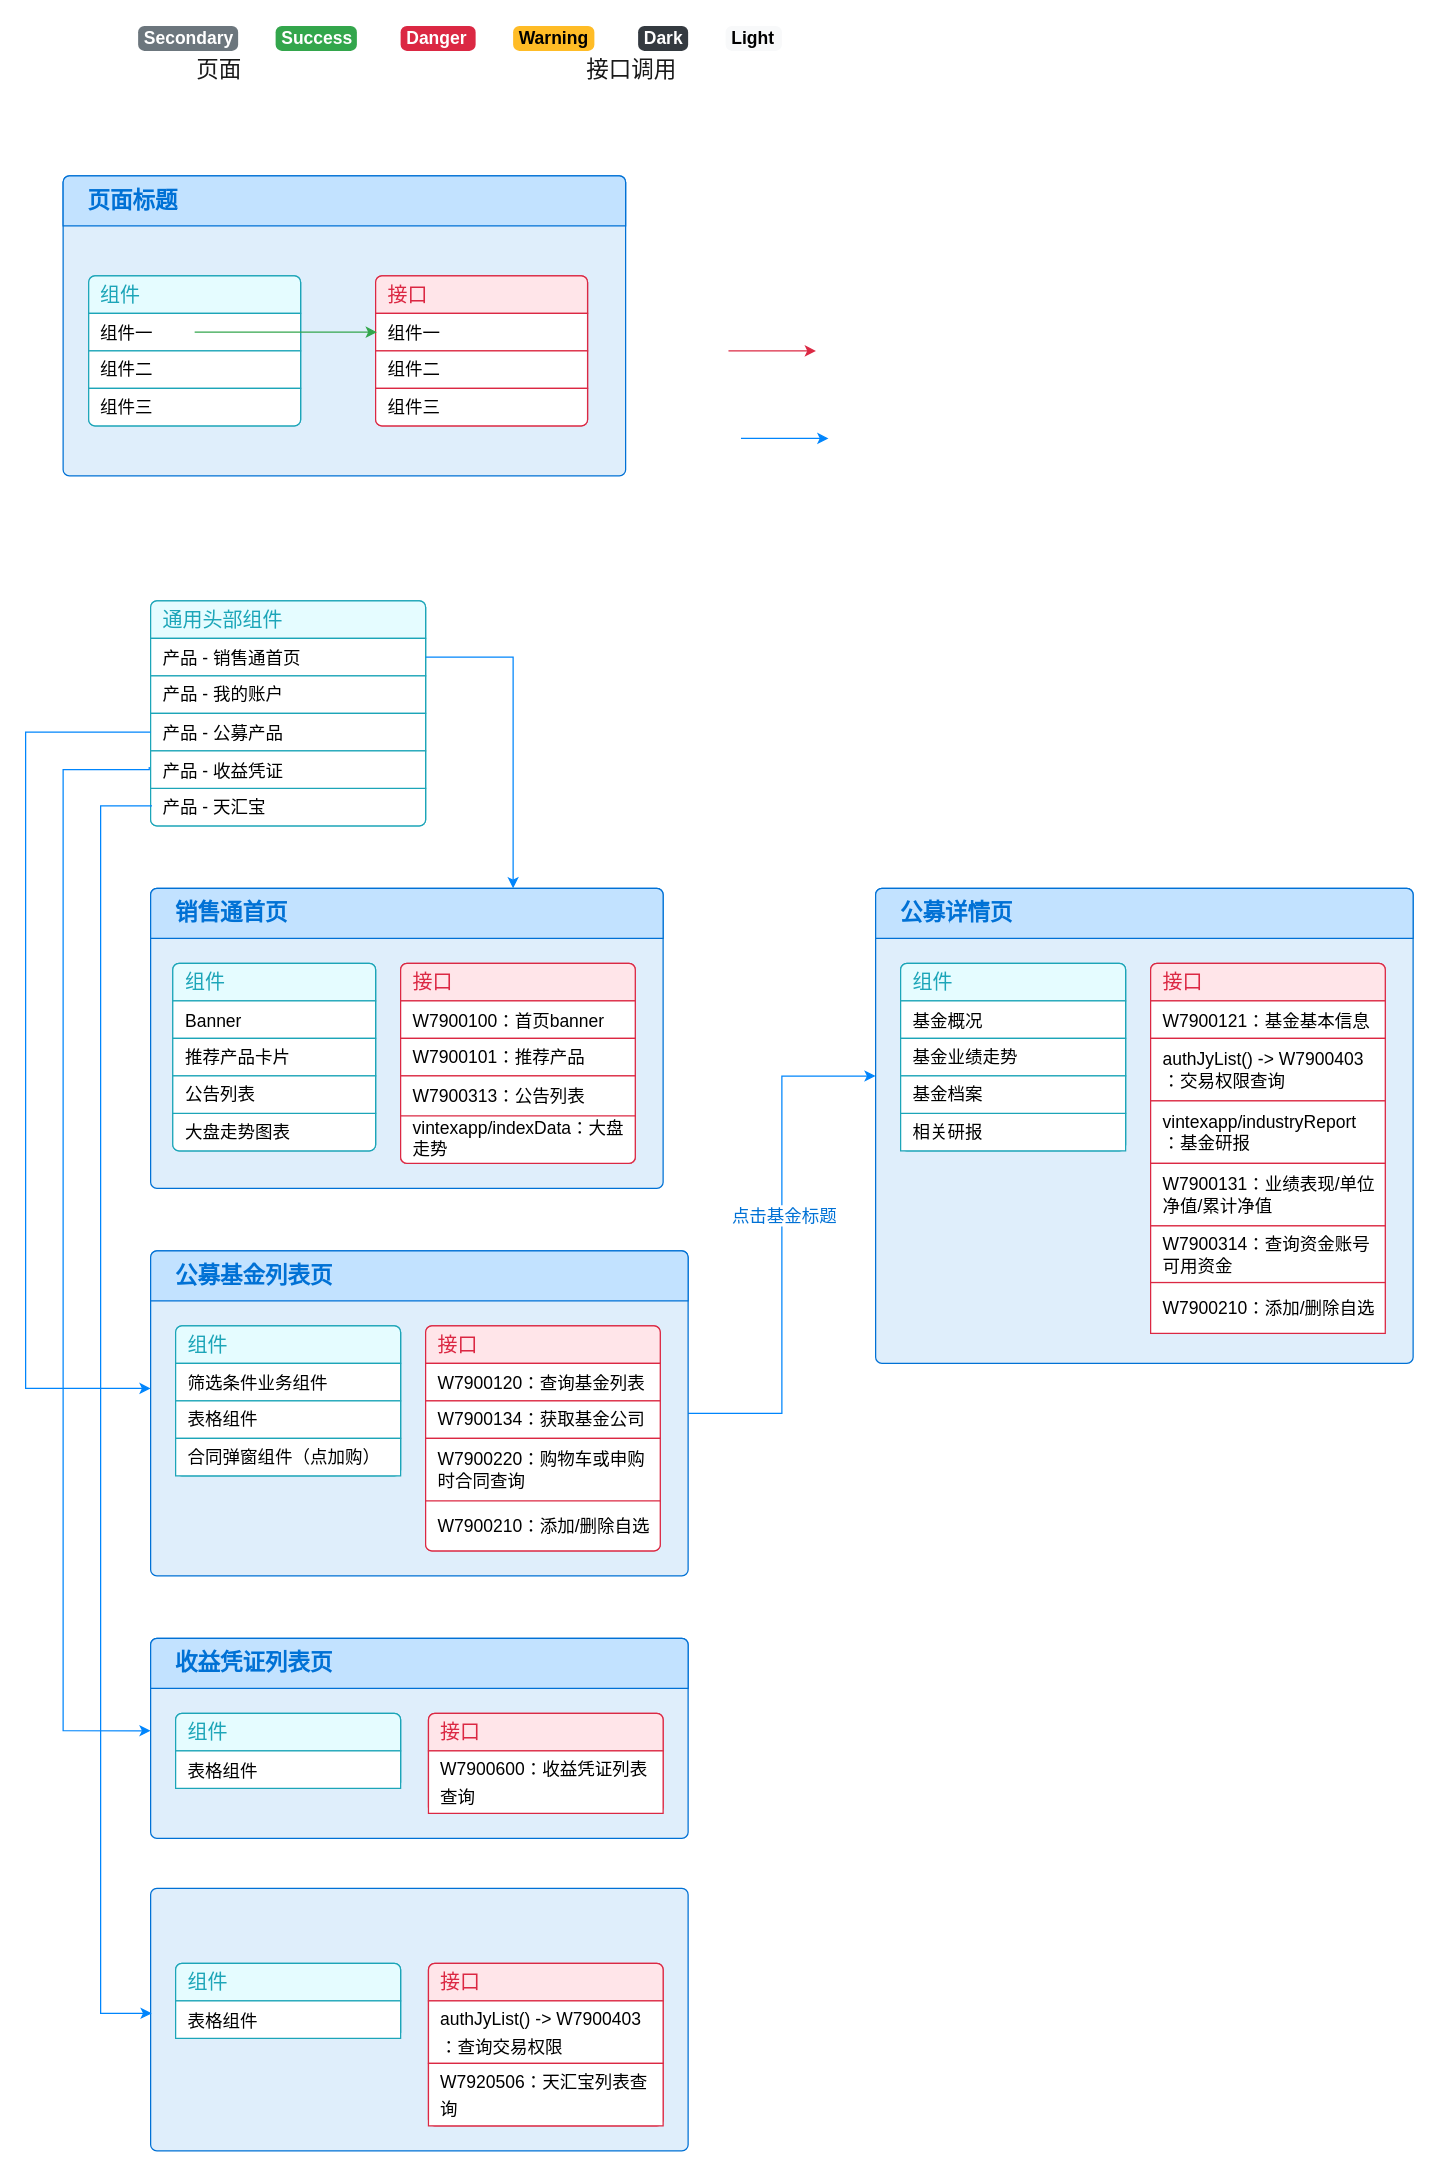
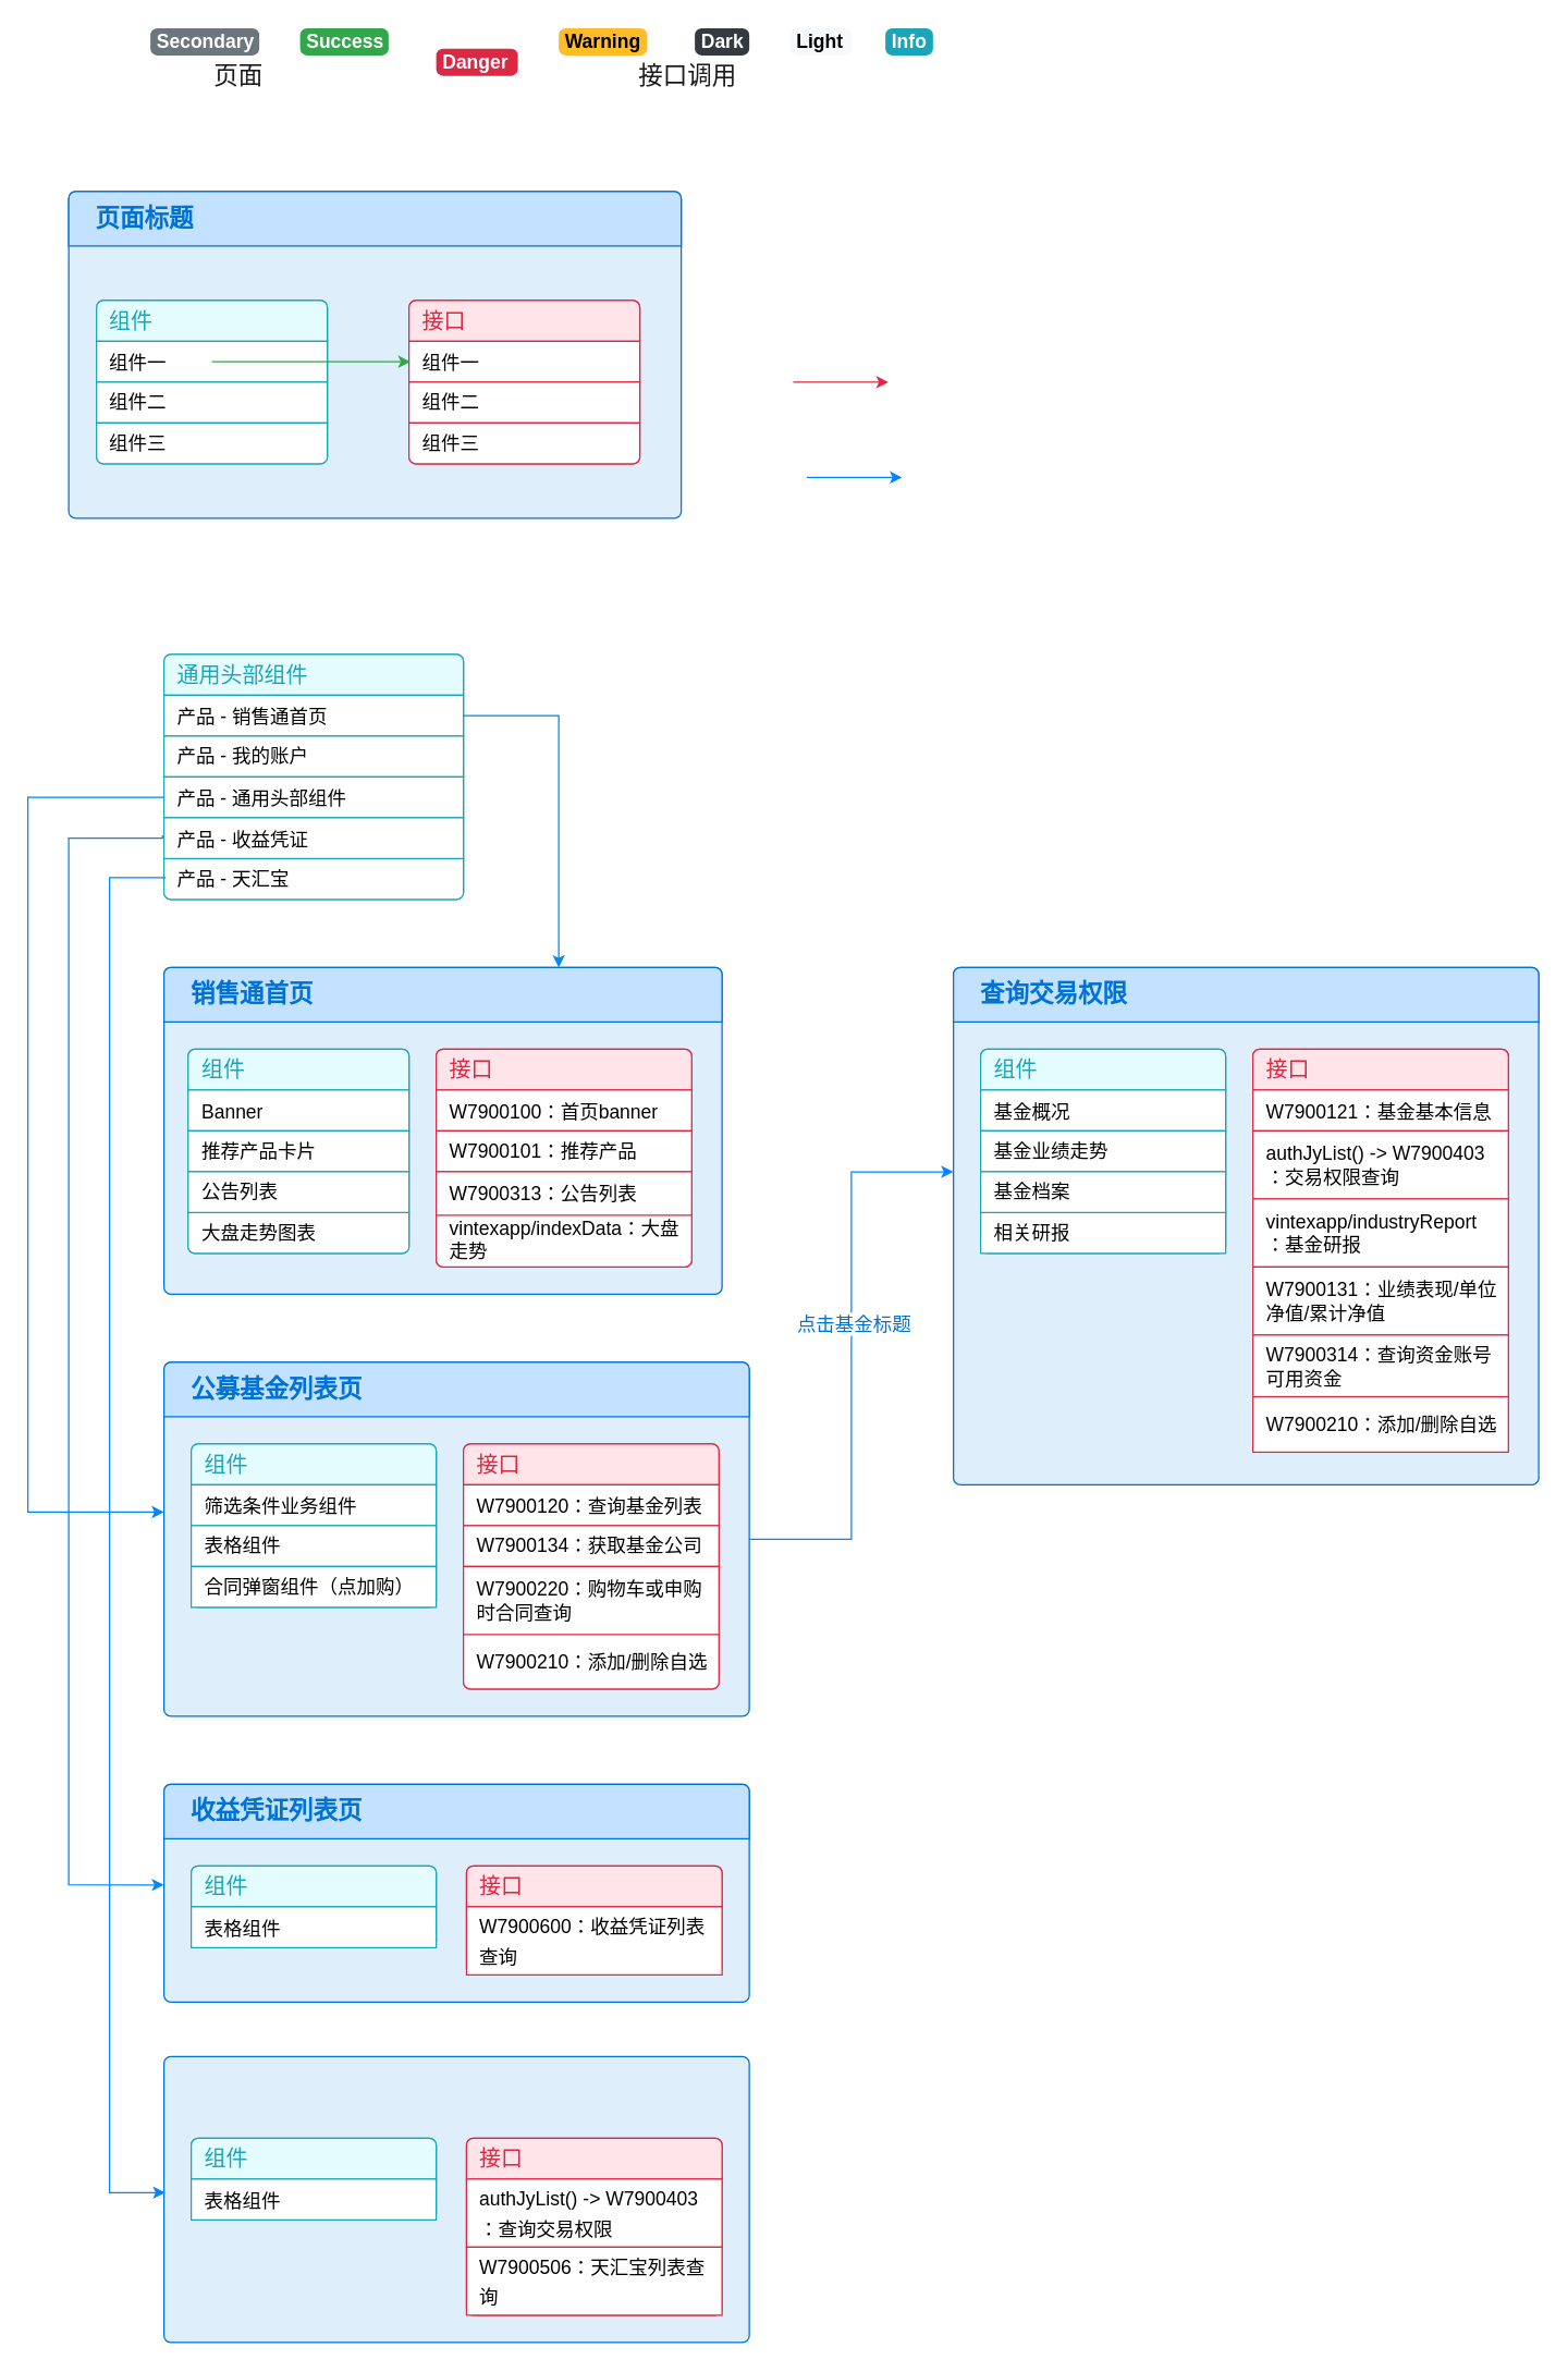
- <mxCell id="20" value="Danger" style="html=1;shadow=0;dashed=0;shape=mxgraph.bootstrap.rrect;rSize=5;strokeColor=none;strokeWidth=1;fillColor=#DB2843;fontColor=#FFFFFF;whiteSpace=wrap;align=left;verticalAlign=middle;spacingLeft=0;fontStyle=1;fontSize=14;spacing=5;" vertex="1" parent="1"><mxGeometry x="320" y="20" width="60" height="20" as="geometry" /></mxCell>
+ <mxCell id="20" value="Danger" style="html=1;shadow=0;dashed=0;shape=mxgraph.bootstrap.rrect;rSize=5;strokeColor=none;strokeWidth=1;fillColor=#DB2843;fontColor=#FFFFFF;whiteSpace=wrap;align=left;verticalAlign=middle;spacingLeft=0;fontStyle=1;fontSize=14;spacing=5;" vertex="1" parent="1"><mxGeometry x="320" y="35" width="60" height="20" as="geometry" /></mxCell>
+ <mxCell id="24" value="Info" style="html=1;shadow=0;dashed=0;shape=mxgraph.bootstrap.rrect;rSize=5;strokeColor=none;strokeWidth=1;fillColor=#1CA5B8;fontColor=#FFFFFF;whiteSpace=wrap;align=left;verticalAlign=middle;spacingLeft=0;fontStyle=1;fontSize=14;spacing=5;" vertex="1" parent="1"><mxGeometry x="650" y="20" width="35" height="20" as="geometry" /></mxCell>
- <mxCell id="30" value="&lt;span style=&quot;font-size: 14px;&quot;&gt;产品 - 公募产品&lt;/span&gt;" style="strokeColor=inherit;fillColor=inherit;gradientColor=inherit;fontColor=inherit;html=1;shadow=0;dashed=0;perimeter=none;whiteSpace=wrap;resizeWidth=1;align=left;spacing=10;fontSize=18;" vertex="1" parent="25"><mxGeometry y="90" width="220" height="30" as="geometry" /></mxCell>
+ <mxCell id="30" value="&lt;span style=&quot;font-size: 14px;&quot;&gt;产品 - 通用头部组件&lt;/span&gt;" style="strokeColor=inherit;fillColor=inherit;gradientColor=inherit;fontColor=inherit;html=1;shadow=0;dashed=0;perimeter=none;whiteSpace=wrap;resizeWidth=1;align=left;spacing=10;fontSize=18;" vertex="1" parent="25"><mxGeometry y="90" width="220" height="30" as="geometry" /></mxCell>
- <mxCell id="83" value="&lt;font color=&quot;#0071d5&quot;&gt;&lt;b&gt;公募详情页&lt;/b&gt;&lt;/font&gt;" style="html=1;shadow=0;dashed=0;shape=mxgraph.bootstrap.topButton;rSize=5;perimeter=none;whiteSpace=wrap;fillColor=#C2E2FF;strokeColor=#0071D5;fontColor=#ffffff;resizeWidth=1;fontSize=18;align=left;spacing=20;" vertex="1" parent="1"><mxGeometry x="700" y="710" width="430" height="40" as="geometry" /></mxCell>
+ <mxCell id="83" value="&lt;font color=&quot;#0071d5&quot;&gt;&lt;b&gt;查询交易权限&lt;/b&gt;&lt;/font&gt;" style="html=1;shadow=0;dashed=0;shape=mxgraph.bootstrap.topButton;rSize=5;perimeter=none;whiteSpace=wrap;fillColor=#C2E2FF;strokeColor=#0071D5;fontColor=#ffffff;resizeWidth=1;fontSize=18;align=left;spacing=20;" vertex="1" parent="1"><mxGeometry x="700" y="710" width="430" height="40" as="geometry" /></mxCell>
- <mxCell id="80" value="&lt;font style=&quot;font-size: 14px;&quot;&gt;W7920506：天汇宝列表查询&lt;/font&gt;" style="strokeColor=inherit;fillColor=inherit;gradientColor=inherit;fontColor=inherit;html=1;shadow=0;dashed=0;perimeter=none;whiteSpace=wrap;resizeWidth=1;align=left;spacing=10;fontSize=18;" vertex="1" parent="77"><mxGeometry y="80" width="187.72" height="50" as="geometry" /></mxCell>
+ <mxCell id="80" value="&lt;font style=&quot;font-size: 14px;&quot;&gt;W7900506：天汇宝列表查询&lt;/font&gt;" style="strokeColor=inherit;fillColor=inherit;gradientColor=inherit;fontColor=inherit;html=1;shadow=0;dashed=0;perimeter=none;whiteSpace=wrap;resizeWidth=1;align=left;spacing=10;fontSize=18;" vertex="1" parent="77"><mxGeometry y="80" width="187.72" height="50" as="geometry" /></mxCell>
